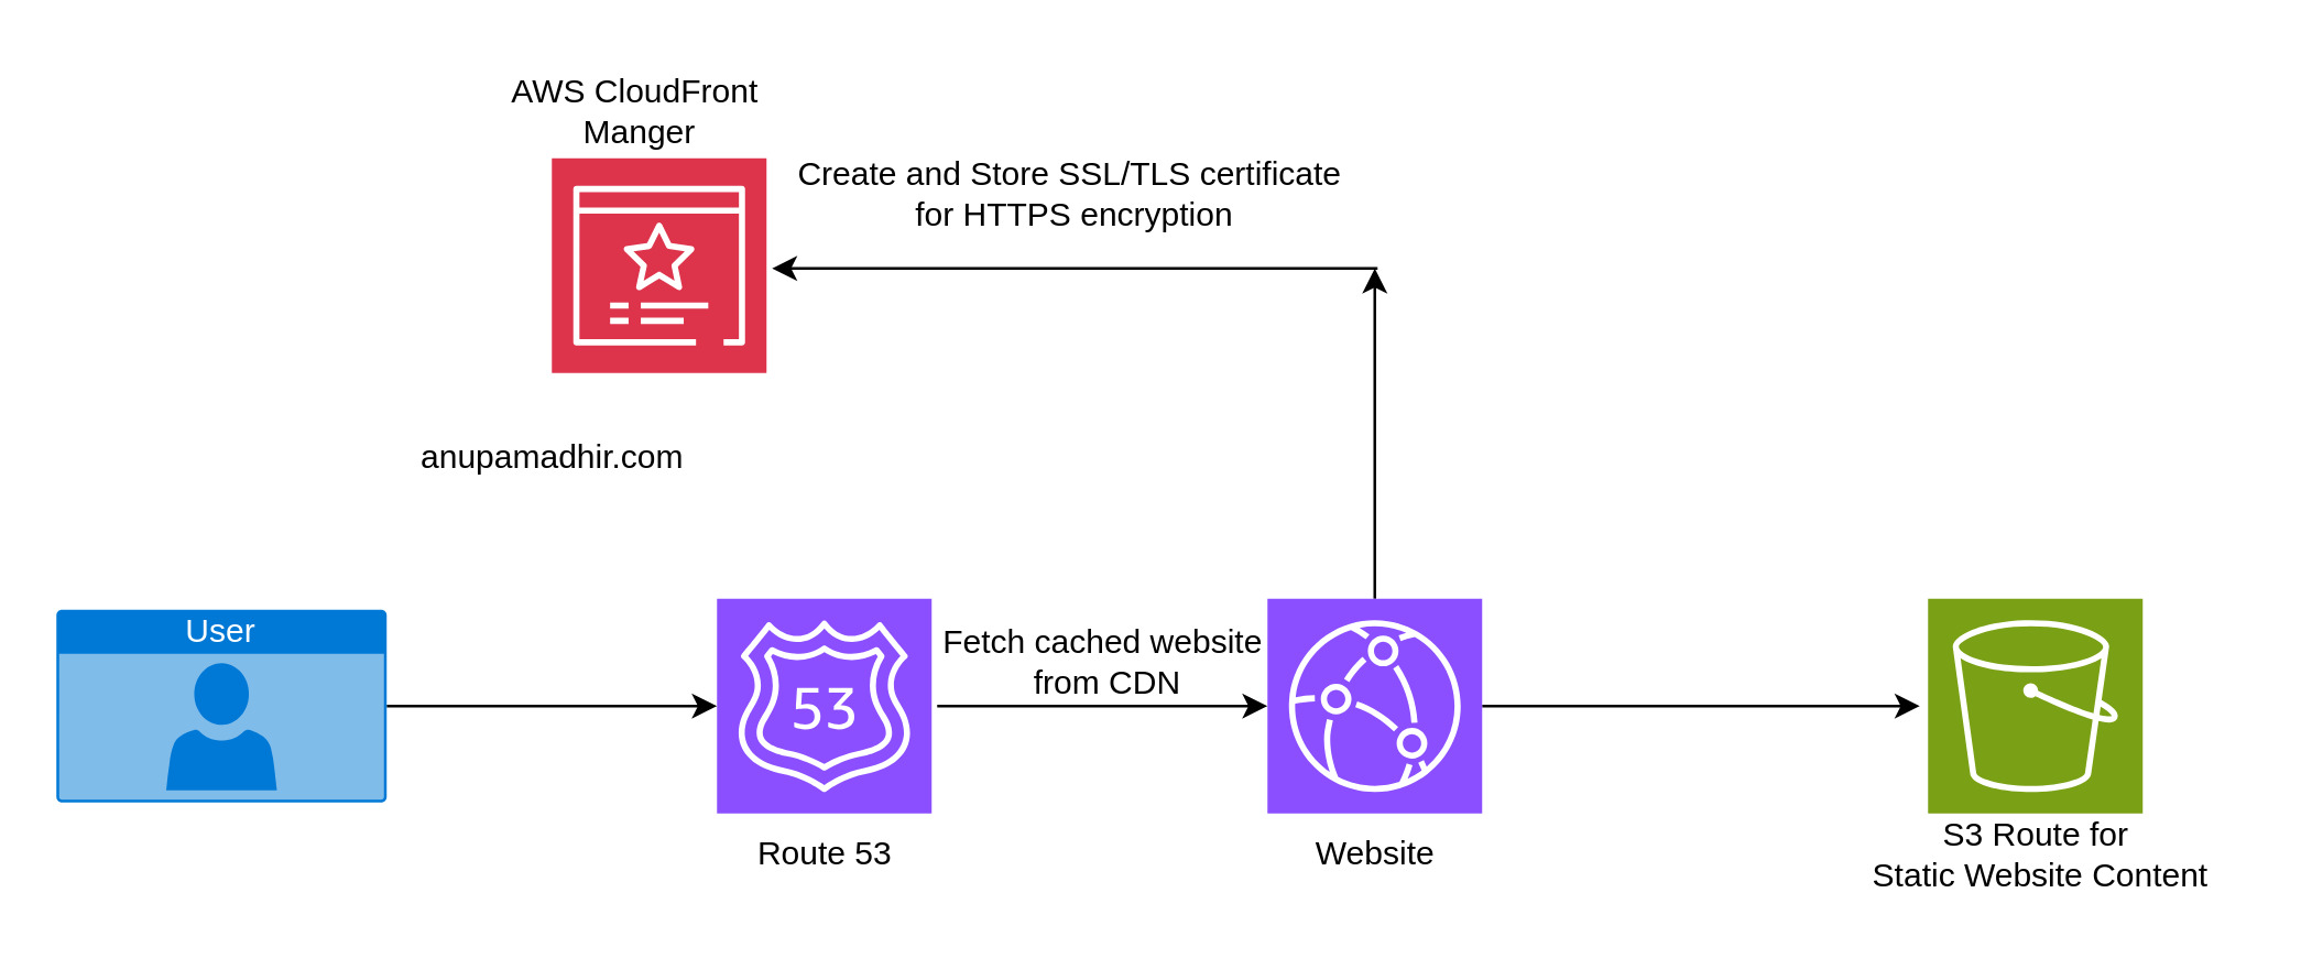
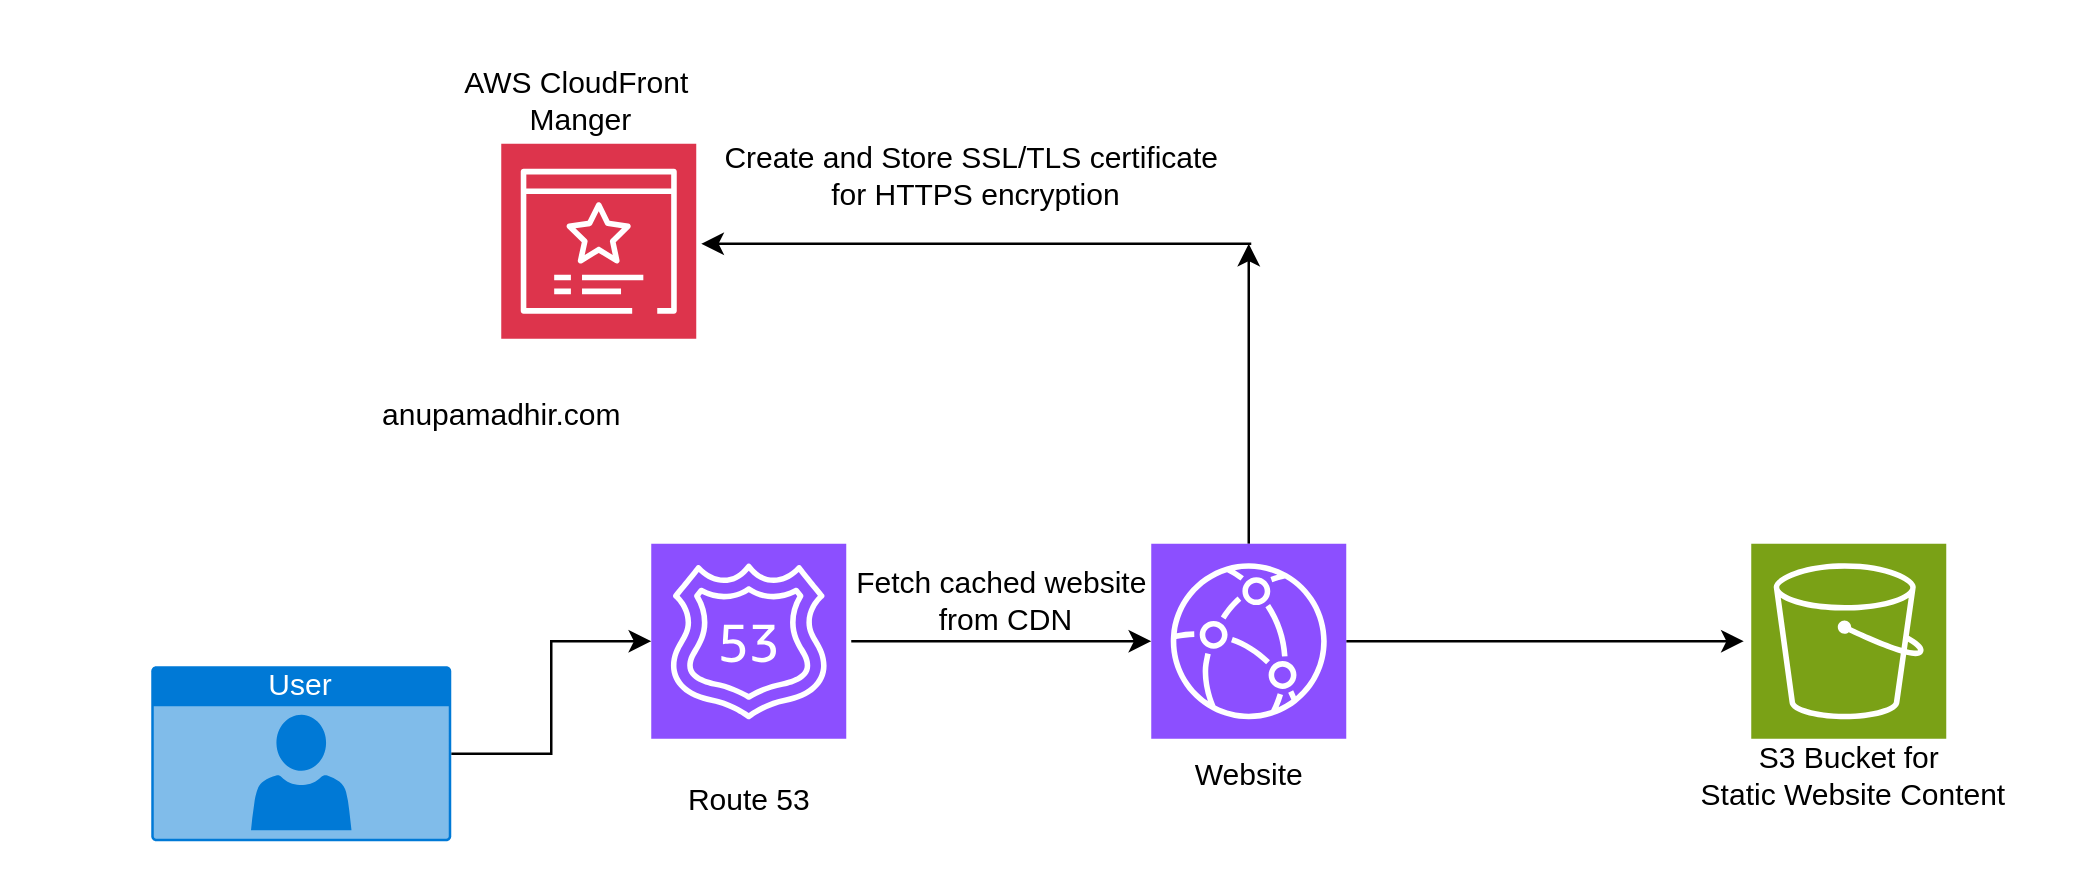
- <mxCell id="9" value="User" style="html=1;whiteSpace=wrap;strokeColor=none;fillColor=#0079D6;labelPosition=center;verticalLabelPosition=middle;verticalAlign=top;align=center;fontSize=12;outlineConnect=0;spacingTop=-6;fontColor=#FFFFFF;sketch=0;shape=mxgraph.sitemap.user;" vertex="1" parent="1"><mxGeometry y="221" width="120" height="70" as="geometry" x="20" /></mxCell>
+ <mxCell id="9" value="User" style="html=1;whiteSpace=wrap;strokeColor=none;fillColor=#0079D6;labelPosition=center;verticalLabelPosition=middle;verticalAlign=top;align=center;fontSize=12;outlineConnect=0;spacingTop=-6;fontColor=#FFFFFF;sketch=0;shape=mxgraph.sitemap.user;" vertex="1" parent="1"><mxGeometry x="60" y="266" width="120" height="70" as="geometry" /></mxCell>
- <mxCell id="14" value="Route 53" style="text;html=1;align=center;verticalAlign=middle;resizable=0;points=[];autosize=1;strokeColor=none;fillColor=none;" vertex="1" parent="1"><mxGeometry x="264" y="295" width="70" height="30" as="geometry" /></mxCell>
+ <mxCell id="14" value="Route 53" style="text;html=1;align=center;verticalAlign=middle;resizable=0;points=[];autosize=1;strokeColor=none;fillColor=none;" vertex="1" parent="1"><mxGeometry x="264" y="305" width="70" height="30" as="geometry" /></mxCell>
- <mxCell id="16" value="S3 Route for&lt;br&gt;&amp;nbsp;Static Website Content" style="text;html=1;align=center;verticalAlign=middle;resizable=0;points=[];autosize=1;strokeColor=none;fillColor=none;" vertex="1" parent="1"><mxGeometry x="664" y="290" width="150" height="40" as="geometry" /></mxCell>
+ <mxCell id="16" value="S3 Bucket for&lt;br&gt;&amp;nbsp;Static Website Content" style="text;html=1;align=center;verticalAlign=middle;resizable=0;points=[];autosize=1;strokeColor=none;fillColor=none;" vertex="1" parent="1"><mxGeometry x="664" y="290" width="150" height="40" as="geometry" /></mxCell>
